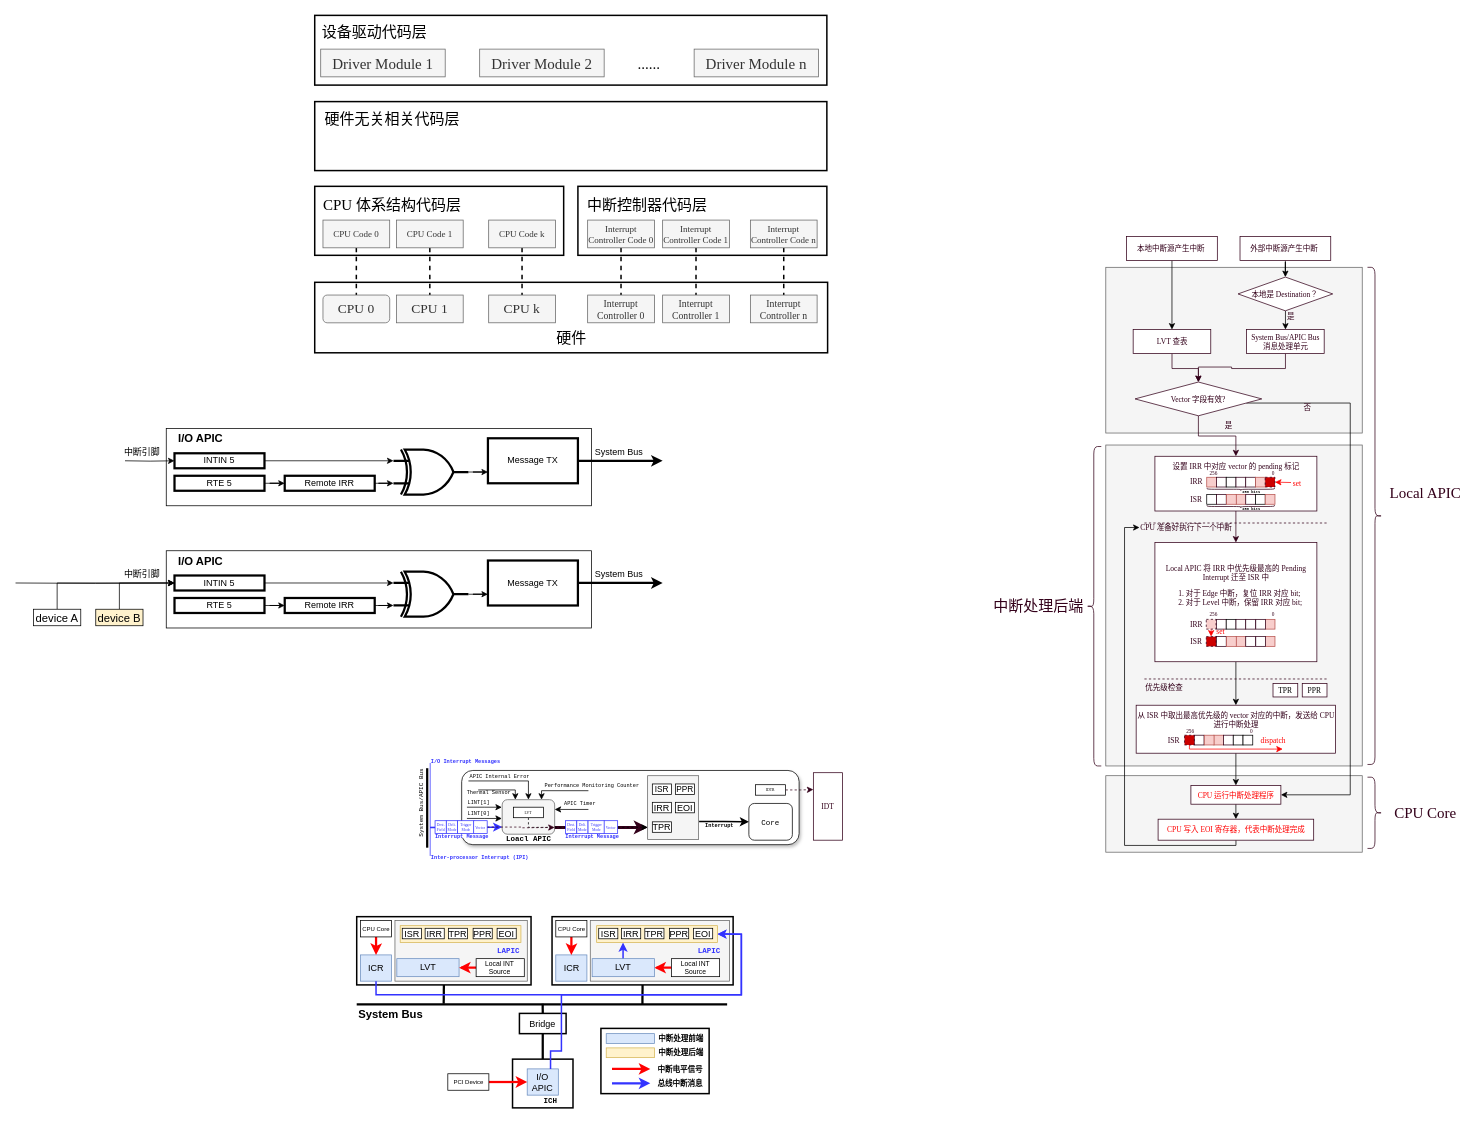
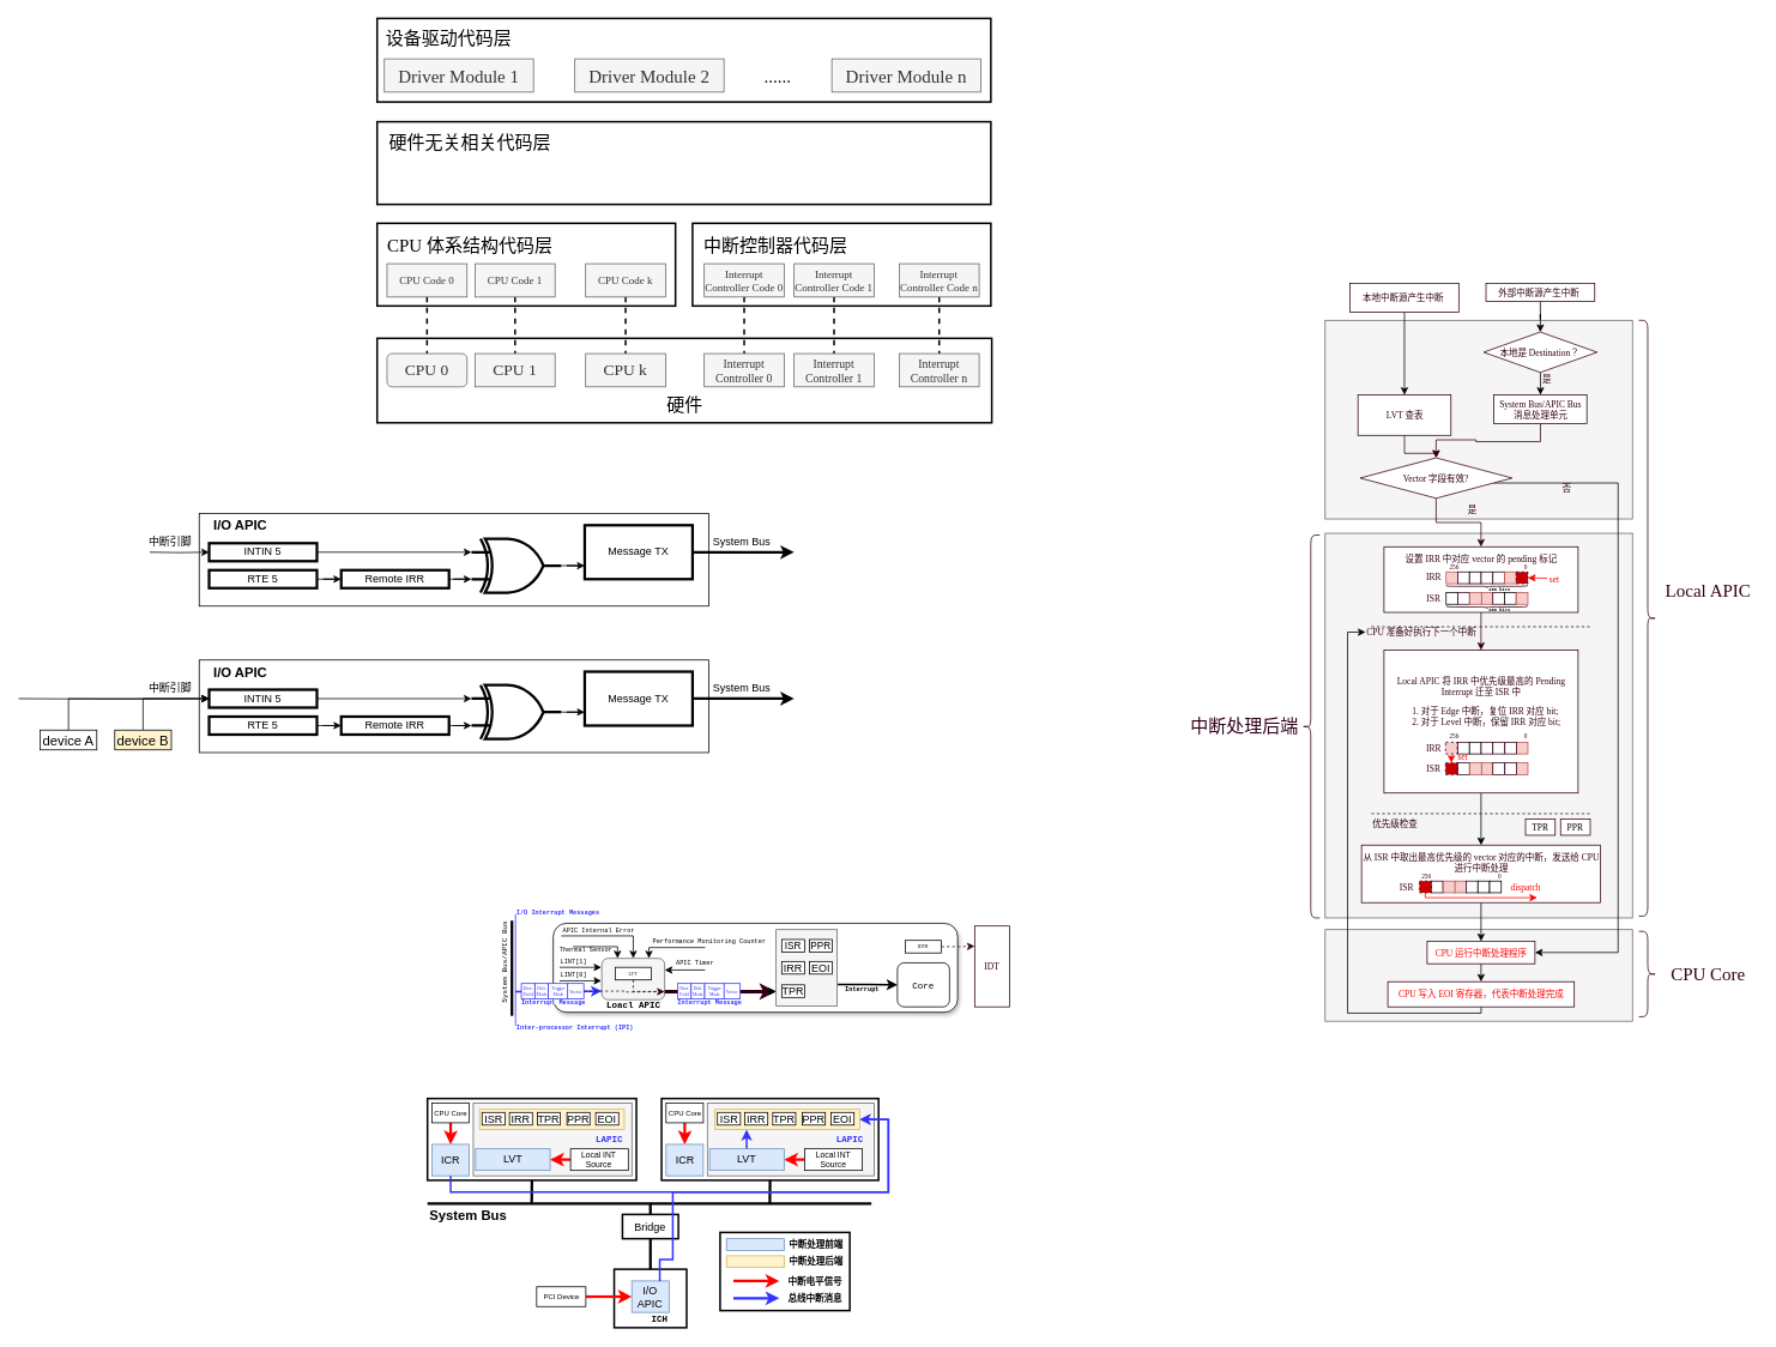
- <mxCell id="83" value="外部中断源产生中断&amp;nbsp;" style="rounded=0;whiteSpace=wrap;html=1;shadow=0;fontFamily=Georgia;fontSize=10;fontColor=#33001A;strokeColor=#33001A;fillColor=default;" parent="1" vertex="1"><mxGeometry x="1653" y="315" width="121" height="32" as="geometry" /></mxCell>
+ <mxCell id="83" value="外部中断源产生中断&amp;nbsp;" style="rounded=0;whiteSpace=wrap;html=1;shadow=0;fontFamily=Georgia;fontSize=10;fontColor=#33001A;strokeColor=#33001A;fillColor=default;" parent="1" vertex="1"><mxGeometry x="1653" y="315" width="121" height="20" as="geometry" /></mxCell>
- <mxCell id="81" value="LVT 查表" style="rounded=0;whiteSpace=wrap;html=1;shadow=0;fontFamily=Georgia;fontSize=10;fontColor=#33001A;strokeColor=#33001A;fillColor=default;" parent="1" vertex="1"><mxGeometry x="1510.5" y="439" width="103.5" height="32" as="geometry" /></mxCell>
+ <mxCell id="81" value="LVT 查表" style="rounded=0;whiteSpace=wrap;html=1;shadow=0;fontFamily=Georgia;fontSize=10;fontColor=#33001A;strokeColor=#33001A;fillColor=default;" parent="1" vertex="1"><mxGeometry x="1510.5" y="439" width="103.5" height="45" as="geometry" /></mxCell>
